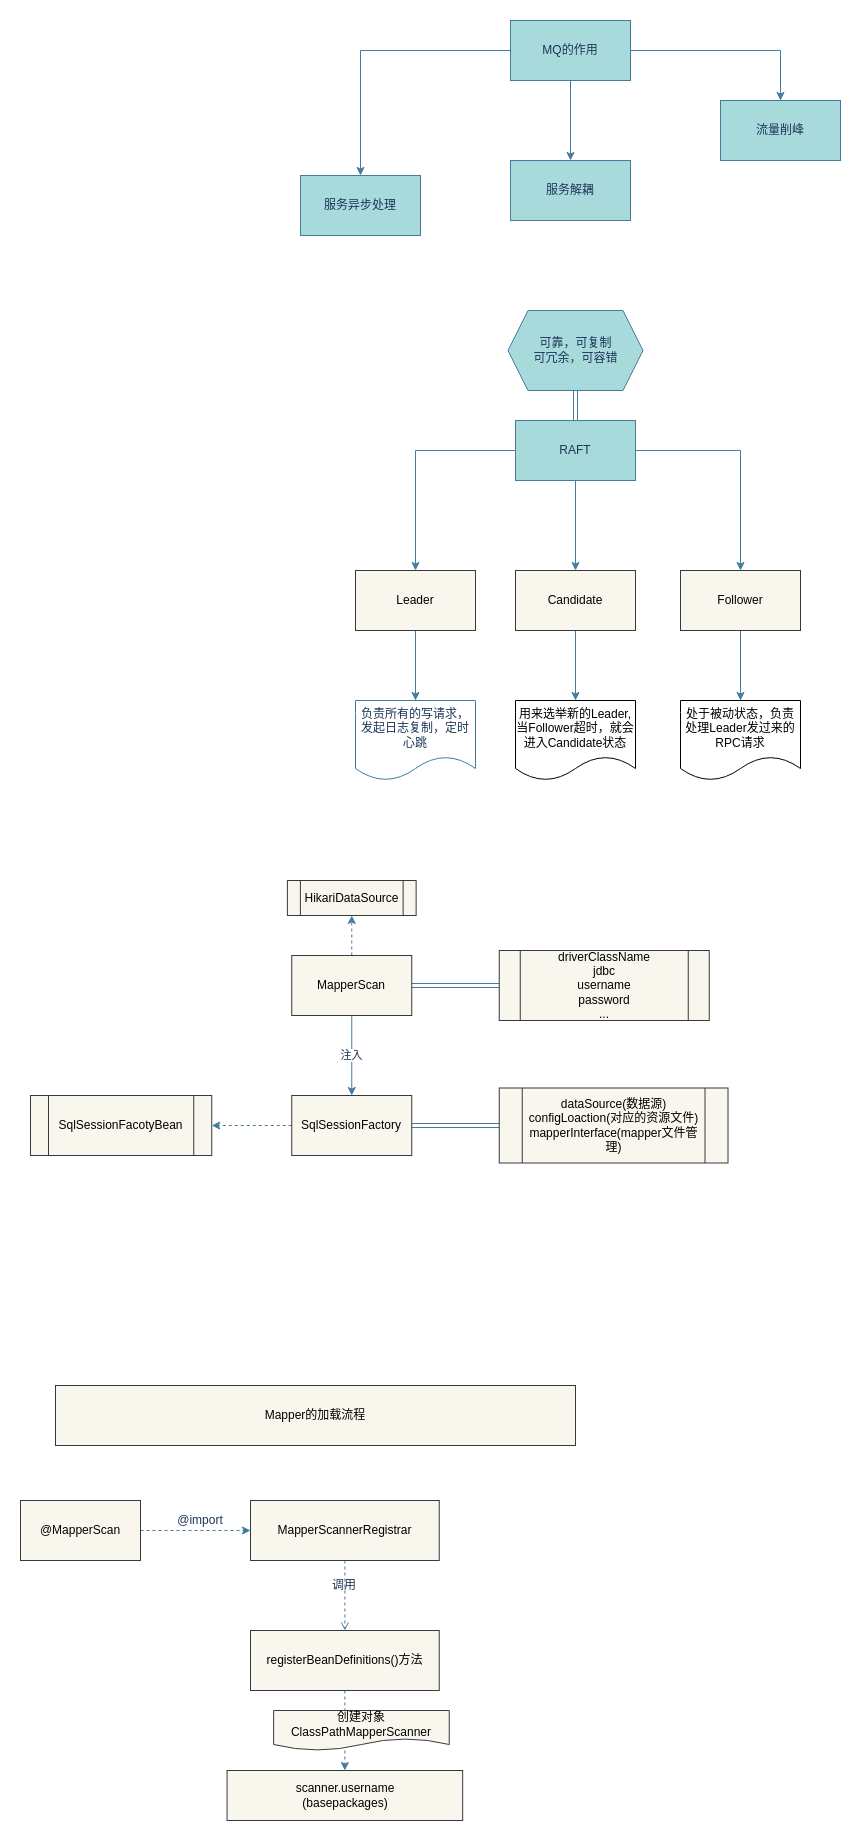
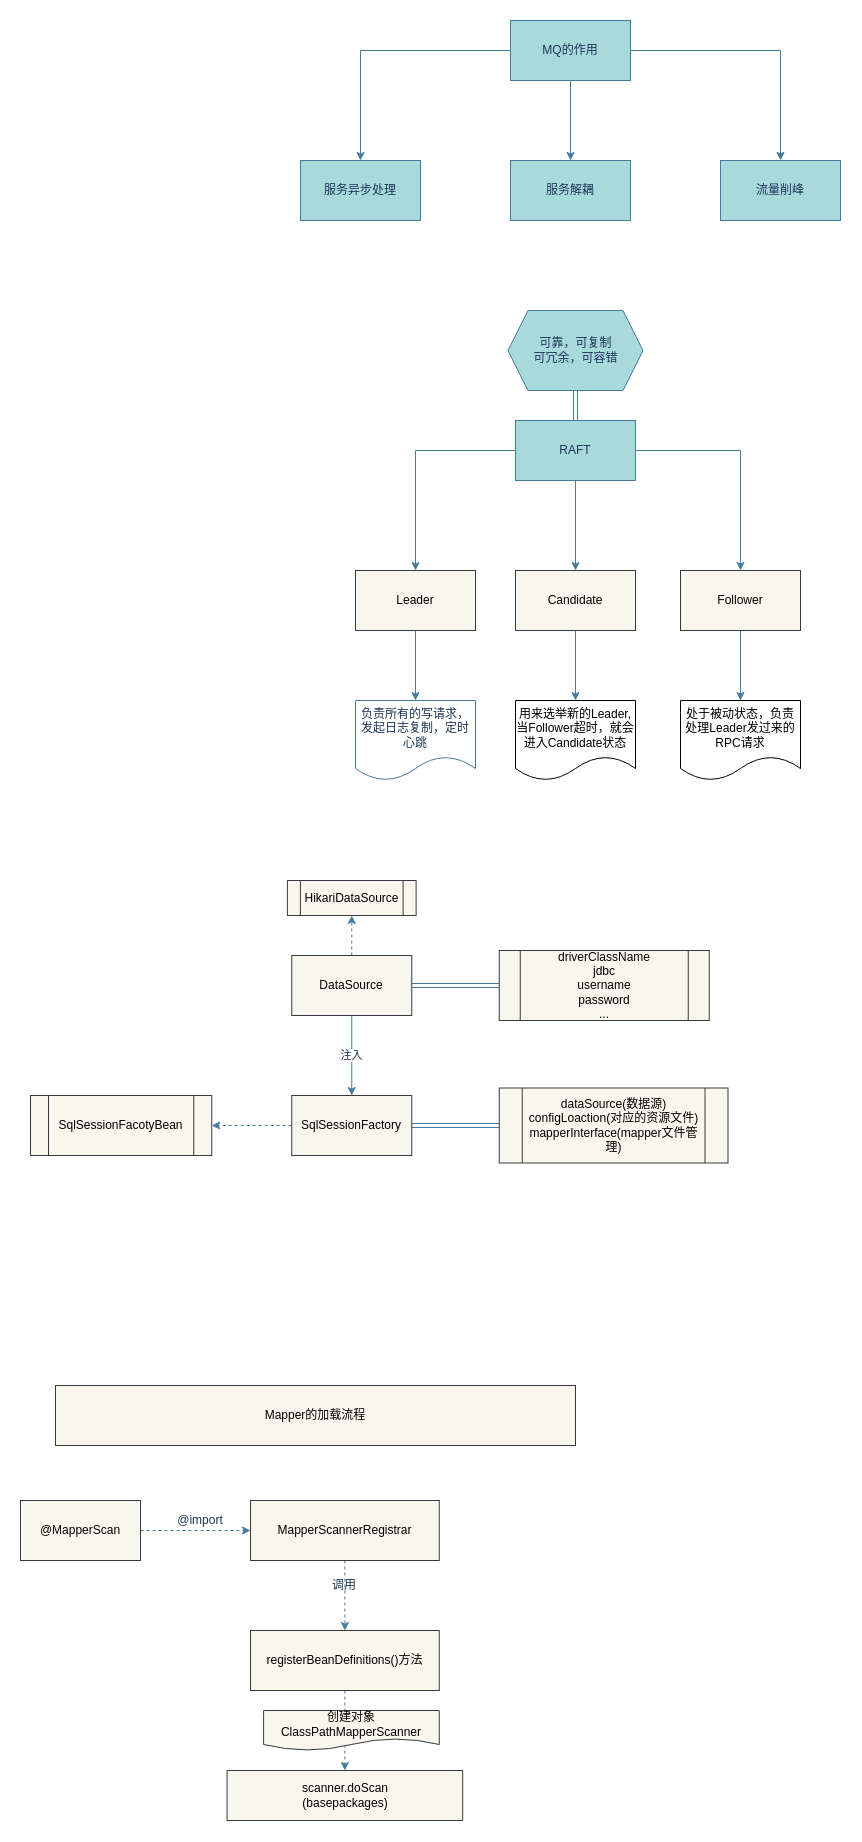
- <mxCell id="8" value="流量削峰" style="rounded=0;whiteSpace=wrap;html=1;fillColor=#A8DADC;strokeColor=#457B9D;fontColor=#1D3557;" vertex="1" parent="1"><mxGeometry x="720" y="100" width="120" height="60" as="geometry" /></mxCell>
+ <mxCell id="8" value="流量削峰" style="rounded=0;whiteSpace=wrap;html=1;fillColor=#A8DADC;strokeColor=#457B9D;fontColor=#1D3557;" vertex="1" parent="1"><mxGeometry x="720" y="160" width="120" height="60" as="geometry" /></mxCell>
- <mxCell id="6" value="服务异步处理" style="rounded=0;whiteSpace=wrap;html=1;fillColor=#A8DADC;strokeColor=#457B9D;fontColor=#1D3557;" vertex="1" parent="1"><mxGeometry x="300" y="175" width="120" height="60" as="geometry" /></mxCell>
+ <mxCell id="6" value="服务异步处理" style="rounded=0;whiteSpace=wrap;html=1;fillColor=#A8DADC;strokeColor=#457B9D;fontColor=#1D3557;" vertex="1" parent="1"><mxGeometry x="300" y="160" width="120" height="60" as="geometry" /></mxCell>
- <mxCell id="27" value="MapperScan" style="rounded=0;whiteSpace=wrap;html=1;sketch=0;fillColor=#f9f7ed;strokeColor=#36393d;" vertex="1" parent="1"><mxGeometry x="291.25" y="955" width="120" height="60" as="geometry" /></mxCell>
+ <mxCell id="27" value="DataSource" style="rounded=0;whiteSpace=wrap;html=1;sketch=0;fillColor=#f9f7ed;strokeColor=#36393d;" vertex="1" parent="1"><mxGeometry x="291.25" y="955" width="120" height="60" as="geometry" /></mxCell>
- <mxCell id="37" value="" style="edgeStyle=none;rounded=1;sketch=0;orthogonalLoop=1;jettySize=auto;html=1;dashed=1;fontColor=#1D3557;strokeColor=#457B9D;fillColor=#A8DADC;endArrow=open;" edge="1" parent="1" source="38" target="41"><mxGeometry relative="1" as="geometry" /></mxCell>
+ <mxCell id="37" value="" style="edgeStyle=none;rounded=1;sketch=0;orthogonalLoop=1;jettySize=auto;html=1;dashed=1;fontColor=#1D3557;strokeColor=#457B9D;fillColor=#A8DADC;" edge="1" parent="1" source="38" target="41"><mxGeometry relative="1" as="geometry" /></mxCell>
- <mxCell id="45" value="&lt;span&gt;创建对象ClassPathMapperScanner&lt;/span&gt;" style="shape=document;whiteSpace=wrap;html=1;boundedLbl=1;rounded=0;sketch=0;strokeColor=#36393d;fillColor=#f9f7ed;" vertex="1" parent="1"><mxGeometry x="273.12" y="1710" width="175.63" height="40" as="geometry" /></mxCell>
+ <mxCell id="45" value="&lt;span&gt;创建对象ClassPathMapperScanner&lt;/span&gt;" style="shape=document;whiteSpace=wrap;html=1;boundedLbl=1;rounded=0;sketch=0;strokeColor=#36393d;fillColor=#f9f7ed;" vertex="1" parent="1"><mxGeometry x="263.12" y="1710" width="175.63" height="40" as="geometry" /></mxCell>
- <mxCell id="43" value="scanner.username&lt;br&gt;(basepackages)" style="whiteSpace=wrap;html=1;rounded=0;strokeColor=#36393d;fillColor=#f9f7ed;sketch=0;" vertex="1" parent="1"><mxGeometry x="226.56" y="1770" width="235.62" height="50" as="geometry" /></mxCell>
+ <mxCell id="43" value="scanner.doScan&lt;br&gt;(basepackages)" style="whiteSpace=wrap;html=1;rounded=0;strokeColor=#36393d;fillColor=#f9f7ed;sketch=0;" vertex="1" parent="1"><mxGeometry x="226.56" y="1770" width="235.62" height="50" as="geometry" /></mxCell>
